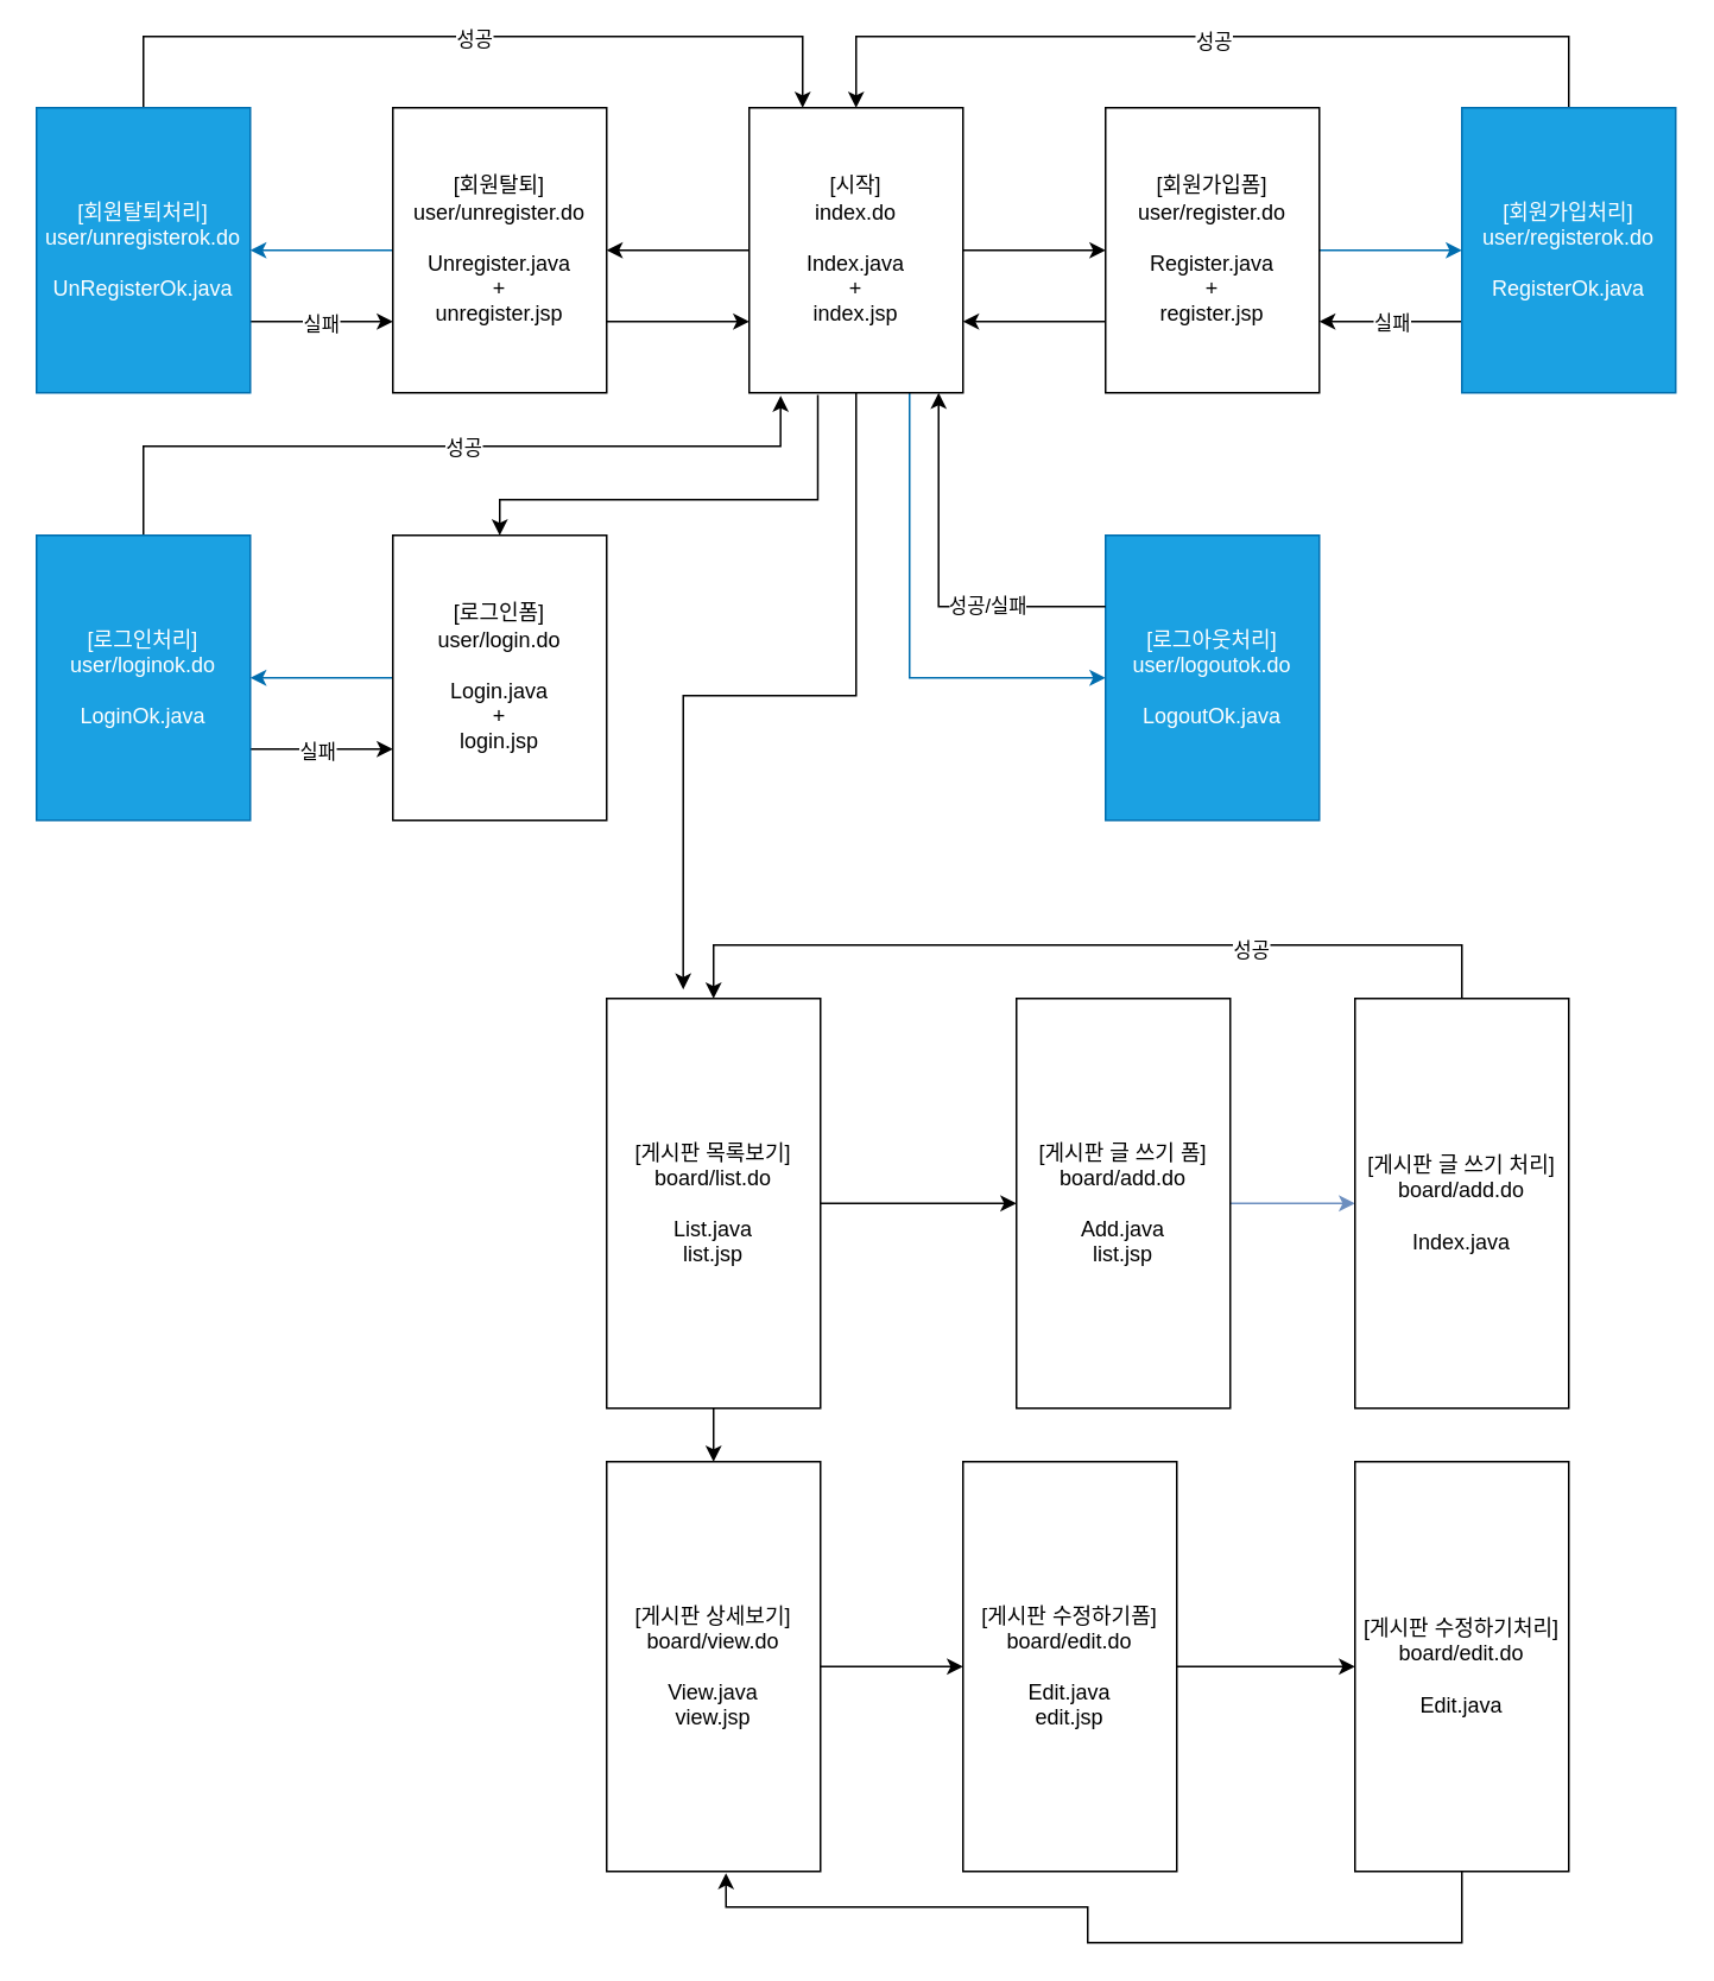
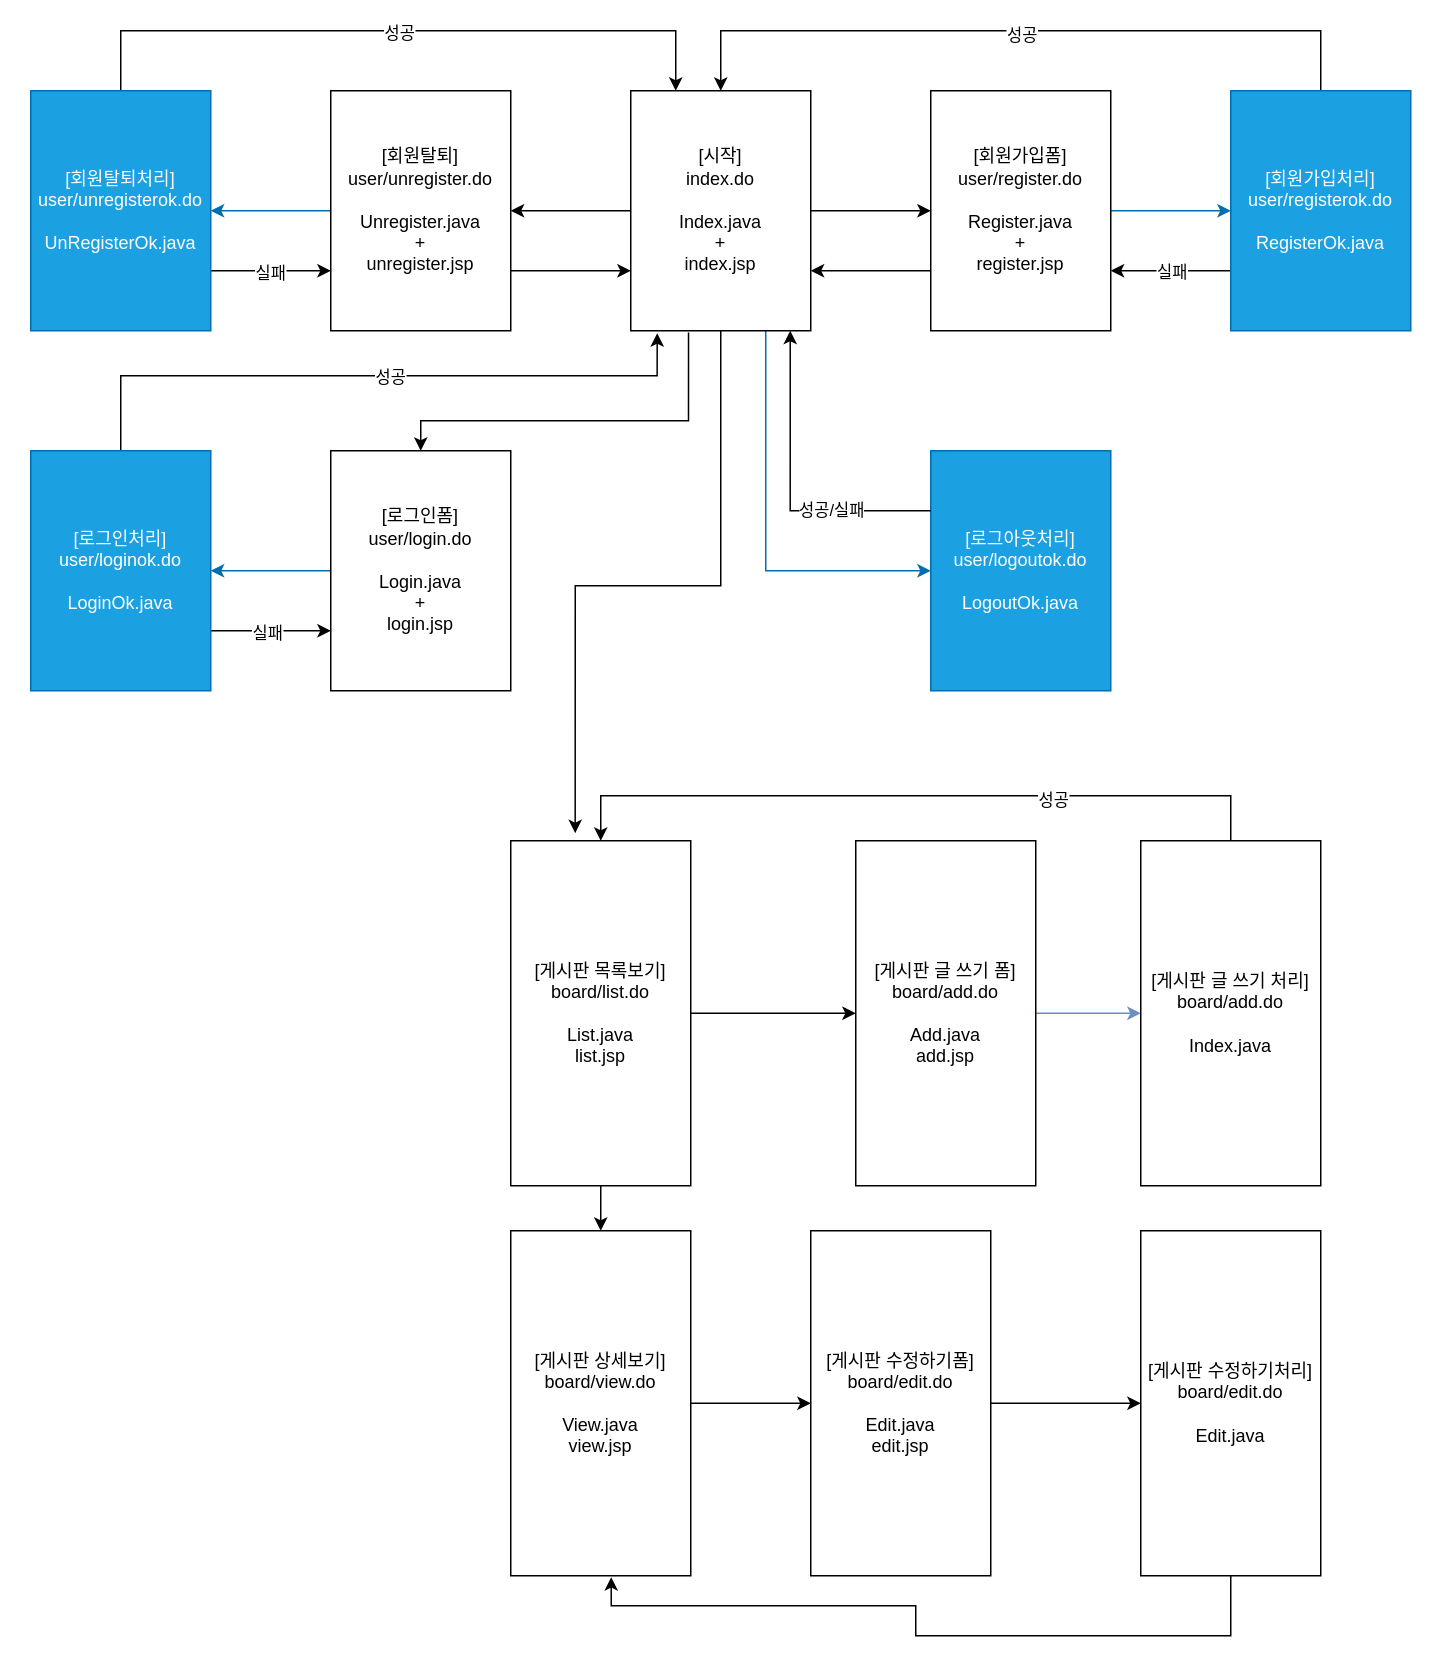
- <mxCell id="37" value="[게시판 글 쓰기 폼]&lt;div&gt;board/add.do&lt;/div&gt;&lt;div&gt;&lt;br&gt;&lt;/div&gt;&lt;div&gt;Add.java&lt;/div&gt;&lt;div&gt;list.jsp&lt;/div&gt;" style="rounded=0;whiteSpace=wrap;html=1;" vertex="1" parent="1"><mxGeometry x="570" y="560" width="120" height="230" as="geometry" /></mxCell>
+ <mxCell id="37" value="[게시판 글 쓰기 폼]&lt;div&gt;board/add.do&lt;/div&gt;&lt;div&gt;&lt;br&gt;&lt;/div&gt;&lt;div&gt;Add.java&lt;/div&gt;&lt;div&gt;add.jsp&lt;/div&gt;" style="rounded=0;whiteSpace=wrap;html=1;" vertex="1" parent="1"><mxGeometry x="570" y="560" width="120" height="230" as="geometry" /></mxCell>
